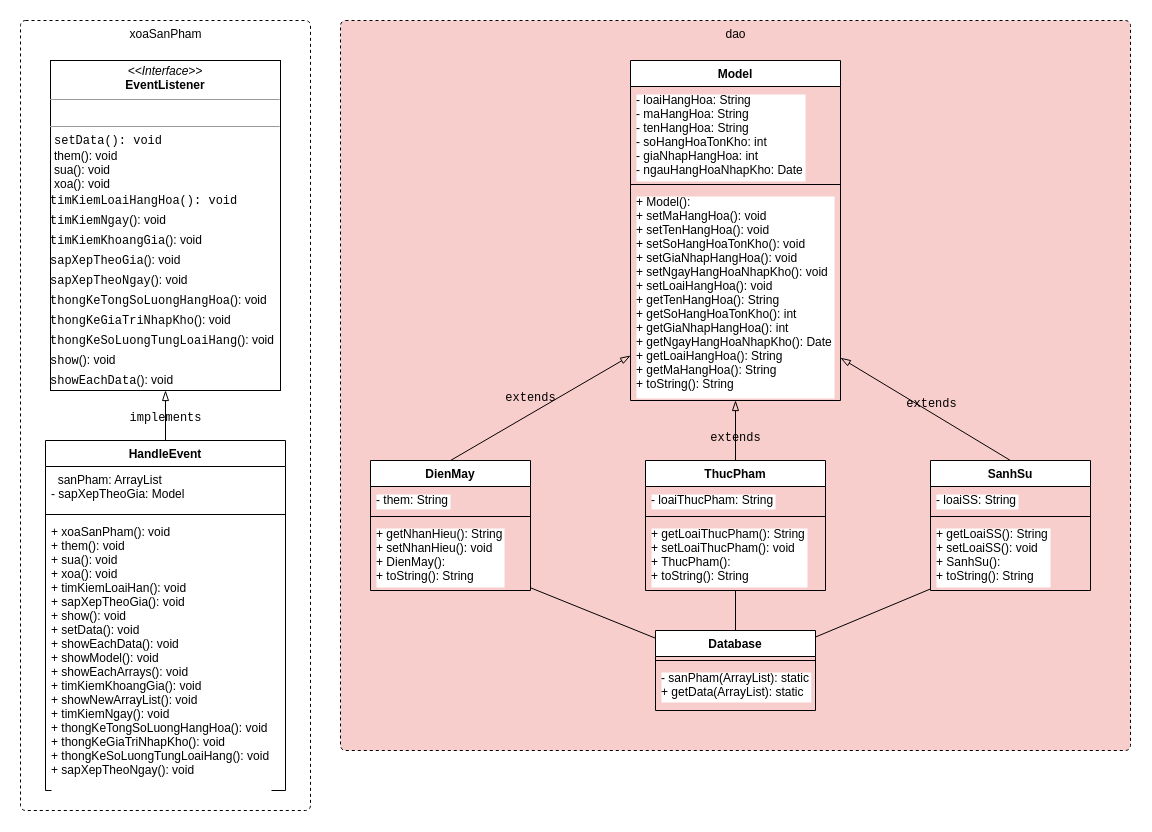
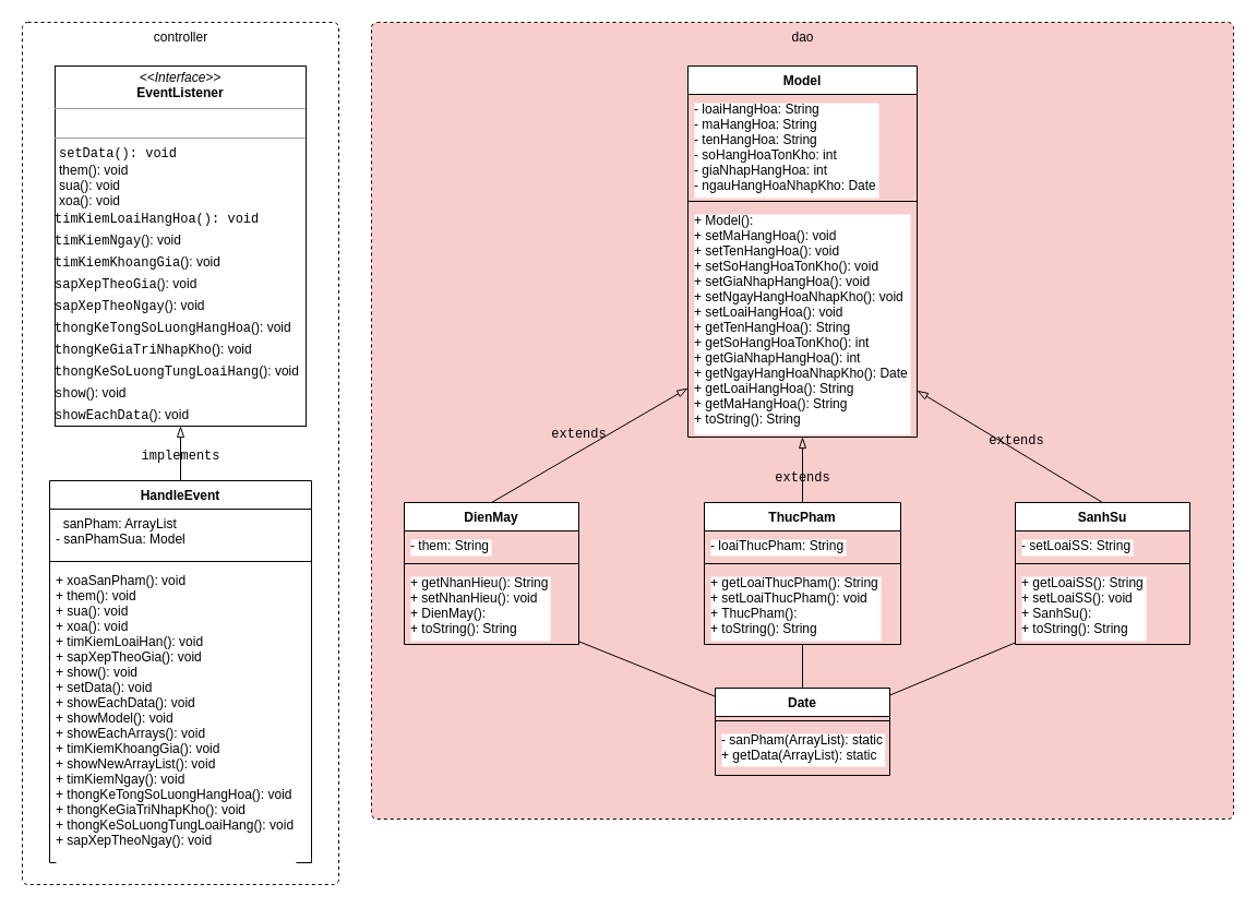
- <mxCell id="2" value="xoaSanPham" style="html=1;align=center;verticalAlign=top;rounded=1;absoluteArcSize=1;arcSize=10;dashed=1;" parent="1" vertex="1"><mxGeometry x="20" y="20" width="290" height="790" as="geometry" /></mxCell>
+ <mxCell id="2" value="controller" style="html=1;align=center;verticalAlign=top;rounded=1;absoluteArcSize=1;arcSize=10;dashed=1;" parent="1" vertex="1"><mxGeometry x="20" y="20" width="290" height="790" as="geometry" /></mxCell>
- <mxCell id="6" value="  sanPham: ArrayList&#10;- sapXepTheoGia: Model" style="text;strokeColor=none;fillColor=none;align=left;verticalAlign=top;spacingLeft=4;spacingRight=4;overflow=hidden;rotatable=0;points=[[0,0.5],[1,0.5]];portConstraint=eastwest;labelBackgroundColor=none;fontColor=#000000;" parent="5" vertex="1"><mxGeometry y="26" width="240" height="44" as="geometry" /></mxCell>
+ <mxCell id="6" value="  sanPham: ArrayList&#10;- sanPhamSua: Model" style="text;strokeColor=none;fillColor=none;align=left;verticalAlign=top;spacingLeft=4;spacingRight=4;overflow=hidden;rotatable=0;points=[[0,0.5],[1,0.5]];portConstraint=eastwest;labelBackgroundColor=none;fontColor=#000000;" parent="5" vertex="1"><mxGeometry y="26" width="240" height="44" as="geometry" /></mxCell>
- <mxCell id="19" value="- loaiSS: String" style="text;strokeColor=none;fillColor=none;align=left;verticalAlign=top;spacingLeft=4;spacingRight=4;overflow=hidden;rotatable=0;points=[[0,0.5],[1,0.5]];portConstraint=eastwest;labelBackgroundColor=#FFFFFF;fontSize=12;fontColor=#000000;" parent="18" vertex="1"><mxGeometry y="26" width="160" height="26" as="geometry" /></mxCell>
+ <mxCell id="19" value="- setLoaiSS: String" style="text;strokeColor=none;fillColor=none;align=left;verticalAlign=top;spacingLeft=4;spacingRight=4;overflow=hidden;rotatable=0;points=[[0,0.5],[1,0.5]];portConstraint=eastwest;labelBackgroundColor=#FFFFFF;fontSize=12;fontColor=#000000;" parent="18" vertex="1"><mxGeometry y="26" width="160" height="26" as="geometry" /></mxCell>
- <mxCell id="29" value="Database" style="swimlane;fontStyle=1;align=center;verticalAlign=top;childLayout=stackLayout;horizontal=1;startSize=26;horizontalStack=0;resizeParent=1;resizeParentMax=0;resizeLast=0;collapsible=1;marginBottom=0;labelBackgroundColor=#FFFFFF;fontSize=12;fontColor=#000000;" parent="1" vertex="1"><mxGeometry x="655" y="630" width="160" height="80" as="geometry" /></mxCell>
+ <mxCell id="29" value="Date" style="swimlane;fontStyle=1;align=center;verticalAlign=top;childLayout=stackLayout;horizontal=1;startSize=26;horizontalStack=0;resizeParent=1;resizeParentMax=0;resizeLast=0;collapsible=1;marginBottom=0;labelBackgroundColor=#FFFFFF;fontSize=12;fontColor=#000000;" parent="1" vertex="1"><mxGeometry x="655" y="630" width="160" height="80" as="geometry" /></mxCell>
